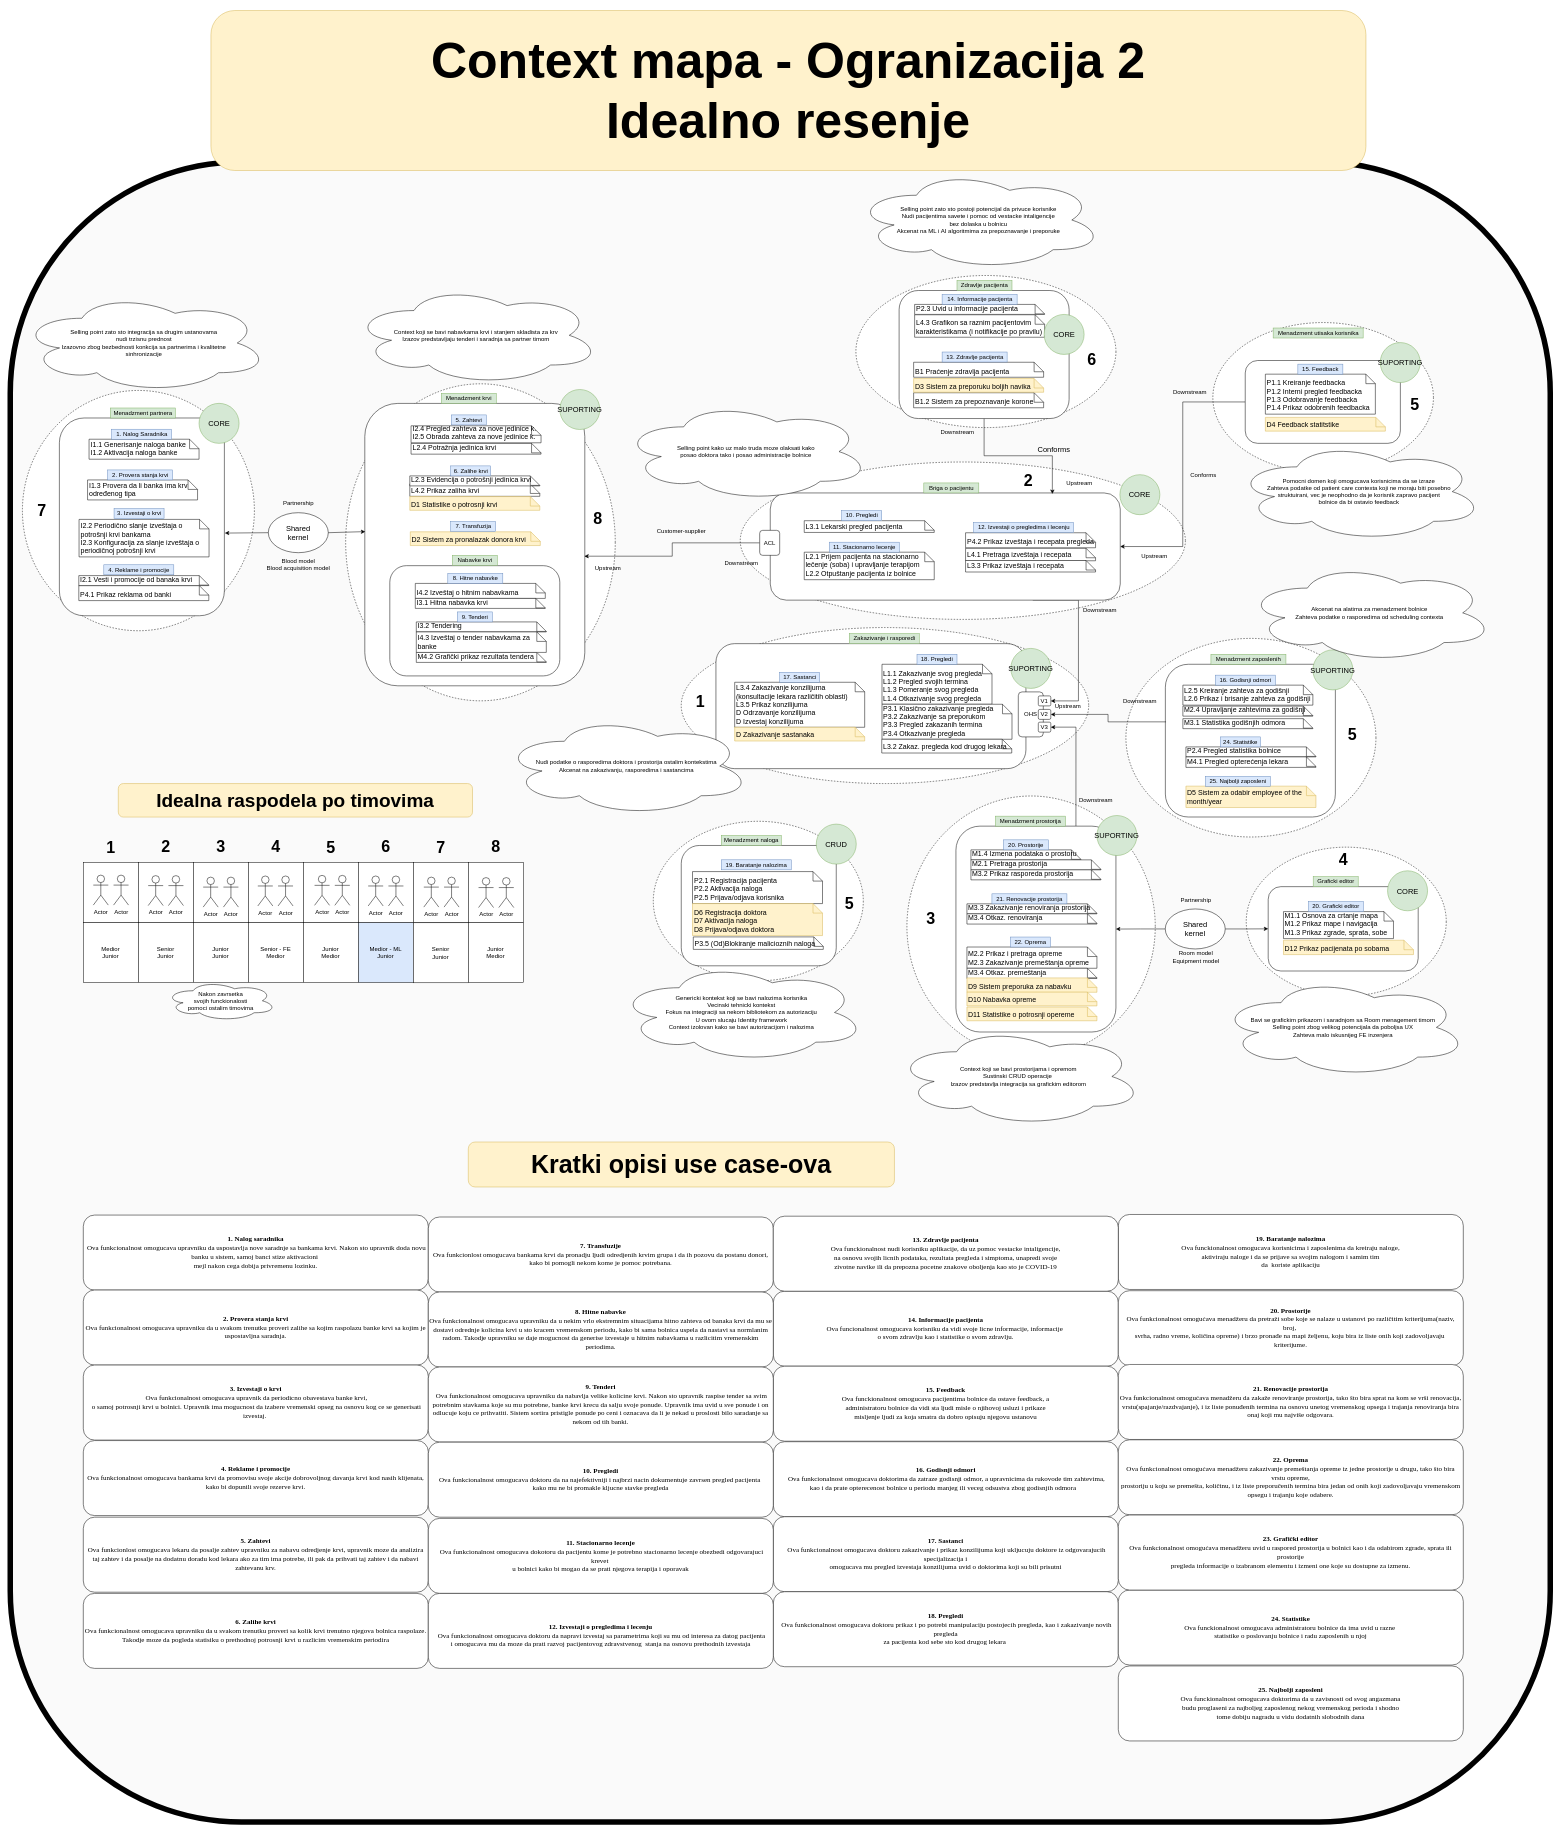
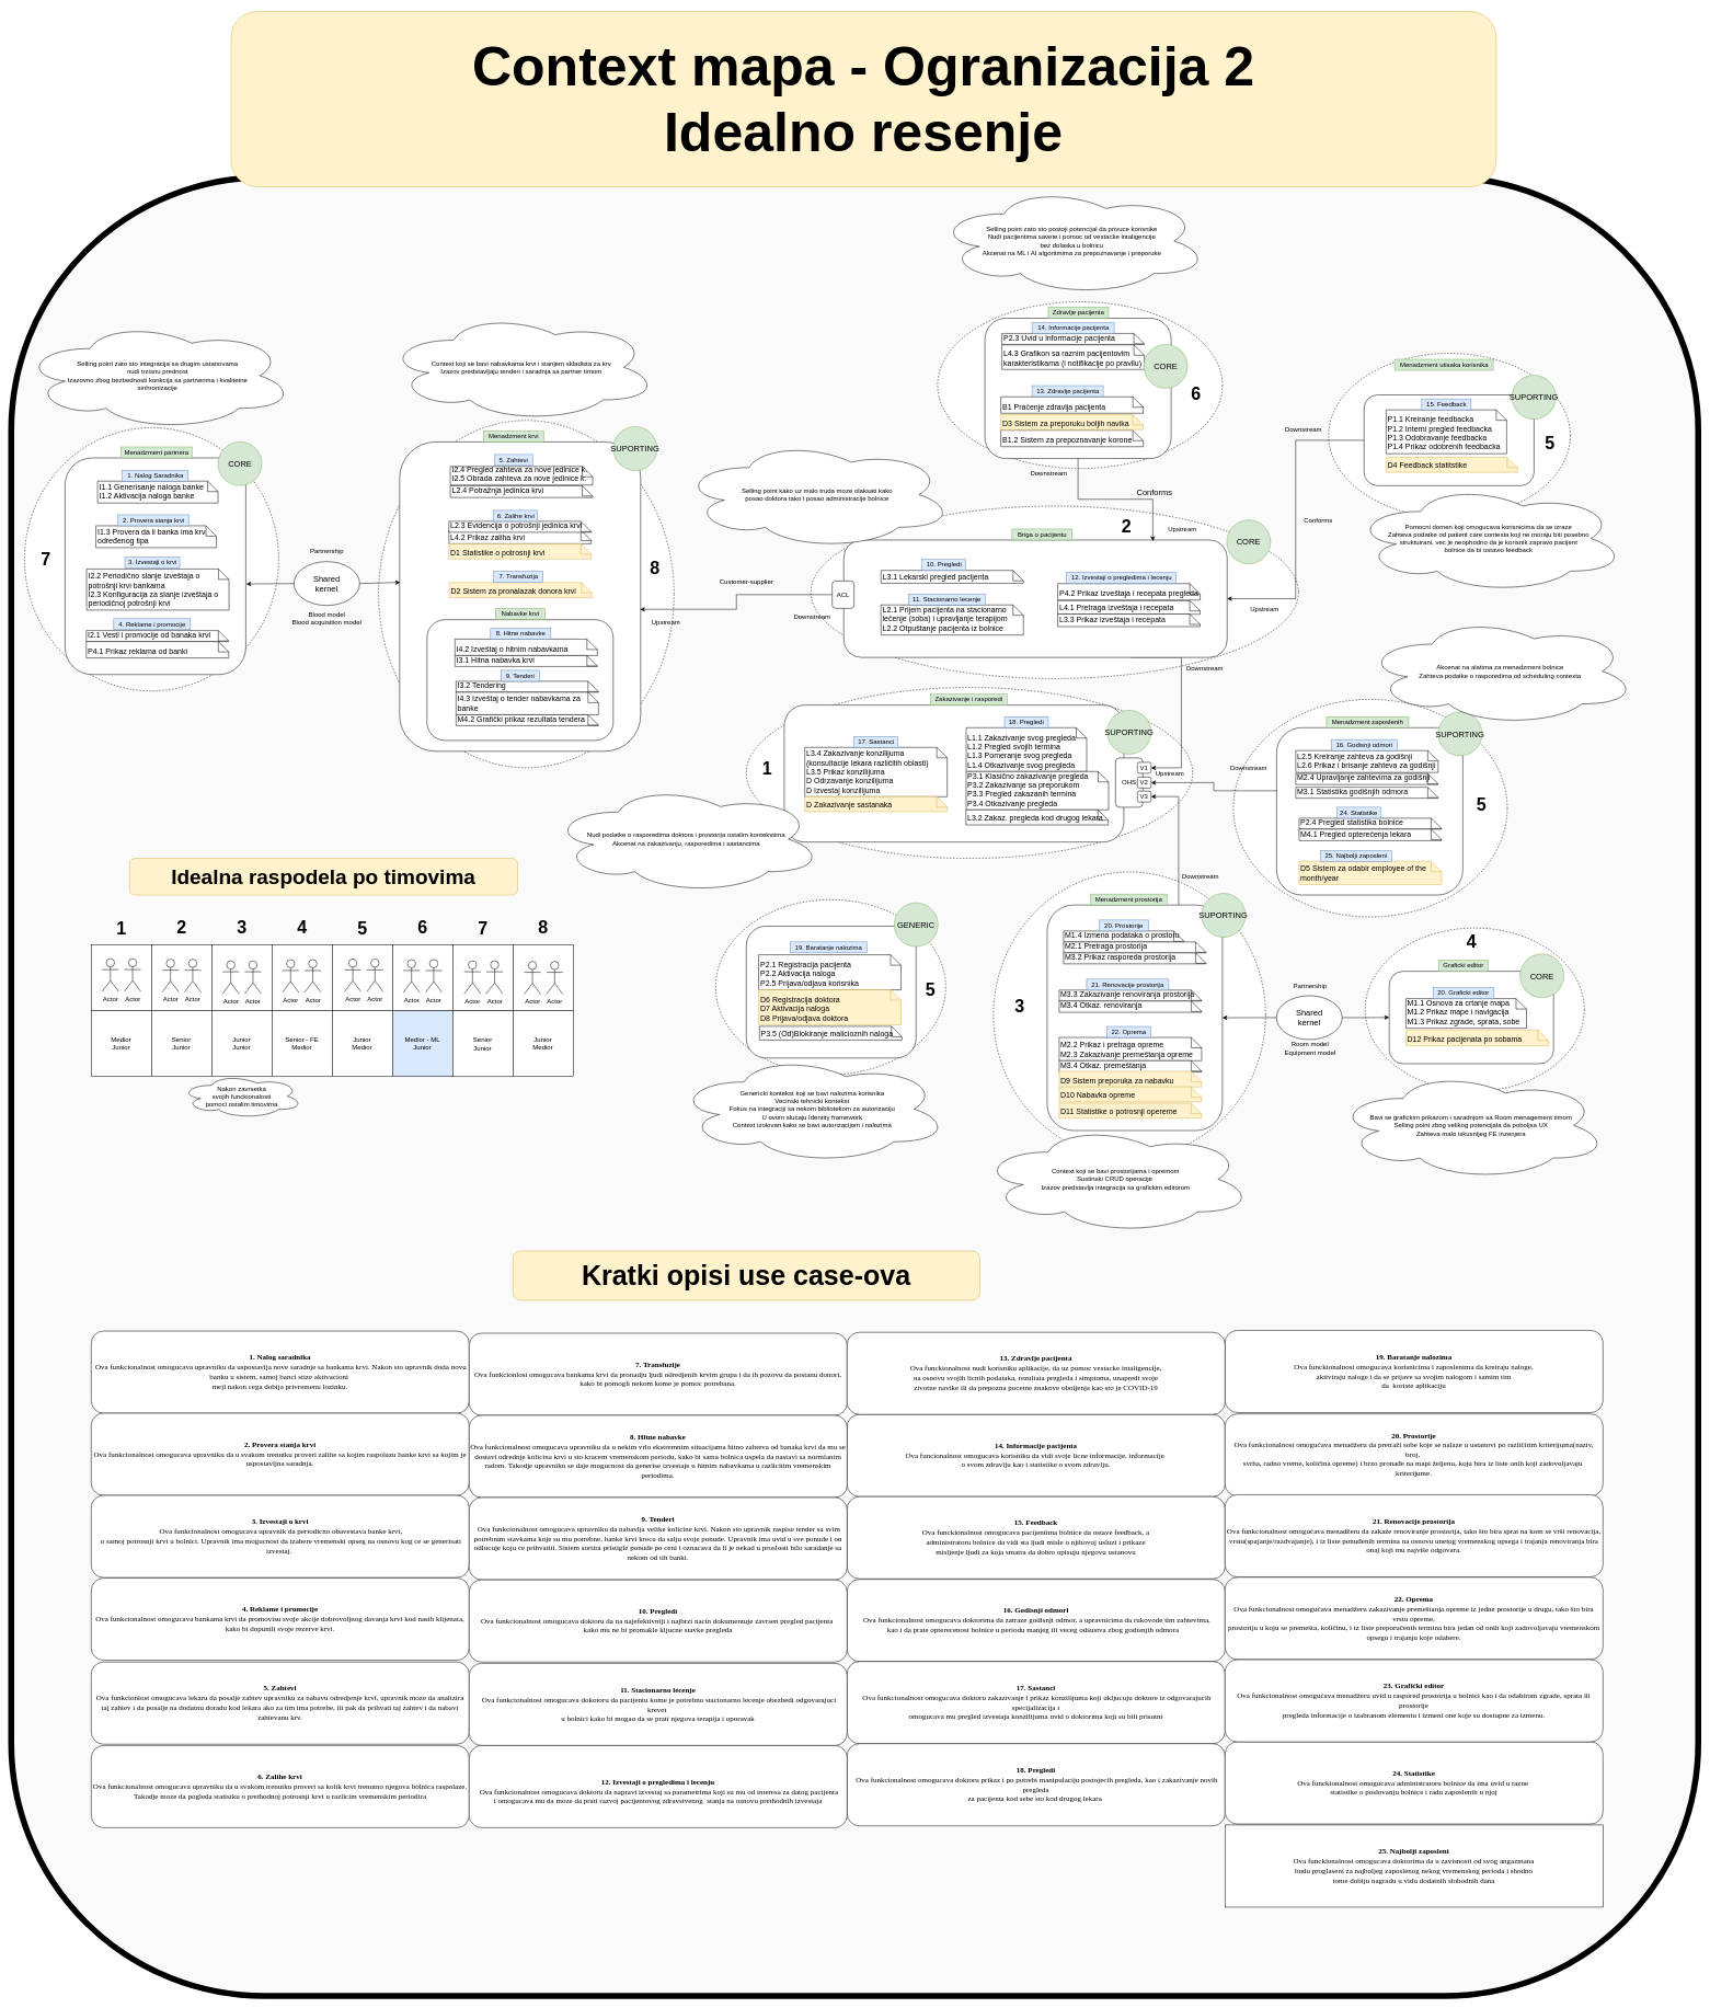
- <mxCell id="36" value="Menadzment naloga" style="text;html=1;align=center;verticalAlign=middle;resizable=0;points=[];autosize=1;fillColor=#d5e8d4;strokeColor=#82b366;" parent="1" vertex="1"><mxGeometry x="1442" y="1669.96" width="120" height="20" as="geometry" /></mxCell>
- <mxCell id="68" value="&lt;font style=&quot;font-size: 15px;&quot;&gt;CRUD&lt;/font&gt;" style="ellipse;whiteSpace=wrap;html=1;fillColor=#d5e8d4;strokeColor=#82b366;fontSize=15;" parent="1" vertex="1"><mxGeometry x="1632" y="1647.21" width="80" height="80" as="geometry" /></mxCell>
+ <mxCell id="68" value="&lt;font style=&quot;font-size: 15px;&quot;&gt;GENERIC&lt;/font&gt;" style="ellipse;whiteSpace=wrap;html=1;fillColor=#d5e8d4;strokeColor=#82b366;fontSize=15;" parent="1" vertex="1"><mxGeometry x="1632" y="1647.21" width="80" height="80" as="geometry" /></mxCell>
- <mxCell id="244" value="&lt;div style=&quot;font-size: 14px&quot;&gt;&lt;font style=&quot;font-size: 14px&quot; face=&quot;Lucida Console&quot;&gt;&lt;b&gt;25. Najbolji zaposleni&lt;/b&gt;&lt;br&gt;&lt;/font&gt;&lt;/div&gt;&lt;div style=&quot;font-size: 14px&quot;&gt;&lt;font style=&quot;font-size: 14px&quot; face=&quot;Lucida Console&quot;&gt;Ova funckionalnost omogucava doktorima da u zavisnosti od svog angazmana&lt;/font&gt;&lt;/div&gt;&lt;div style=&quot;font-size: 14px&quot;&gt;&lt;font style=&quot;font-size: 14px&quot; face=&quot;Lucida Console&quot;&gt;budu proglaseni za najboljeg zaposlenog nekog vremenskog perioda i shodno&lt;/font&gt;&lt;/div&gt;&lt;div style=&quot;font-size: 14px&quot;&gt;&lt;font style=&quot;font-size: 14px&quot; face=&quot;Lucida Console&quot;&gt;tome dobiju nagradu u vidu dodatnih slobodnih dana&lt;/font&gt;&lt;/div&gt;" style="rounded=1;whiteSpace=wrap;html=1;" parent="1" vertex="1"><mxGeometry x="2236.11" y="3330.88" width="690" height="150" as="geometry" /></mxCell>
+ <mxCell id="244" value="&lt;div style=&quot;font-size: 14px&quot;&gt;&lt;font style=&quot;font-size: 14px&quot; face=&quot;Lucida Console&quot;&gt;&lt;b&gt;25. Najbolji zaposleni&lt;/b&gt;&lt;br&gt;&lt;/font&gt;&lt;/div&gt;&lt;div style=&quot;font-size: 14px&quot;&gt;&lt;font style=&quot;font-size: 14px&quot; face=&quot;Lucida Console&quot;&gt;Ova funckionalnost omogucava doktorima da u zavisnosti od svog angazmana&lt;/font&gt;&lt;/div&gt;&lt;div style=&quot;font-size: 14px&quot;&gt;&lt;font style=&quot;font-size: 14px&quot; face=&quot;Lucida Console&quot;&gt;budu proglaseni za najboljeg zaposlenog nekog vremenskog perioda i shodno&lt;/font&gt;&lt;/div&gt;&lt;div style=&quot;font-size: 14px&quot;&gt;&lt;font style=&quot;font-size: 14px&quot; face=&quot;Lucida Console&quot;&gt;tome dobiju nagradu u vidu dodatnih slobodnih dana&lt;/font&gt;&lt;/div&gt;" style="whiteSpace=wrap;html=1;rounded=0;" parent="1" vertex="1"><mxGeometry x="2236.11" y="3330.88" width="690" height="150" as="geometry" /></mxCell>
